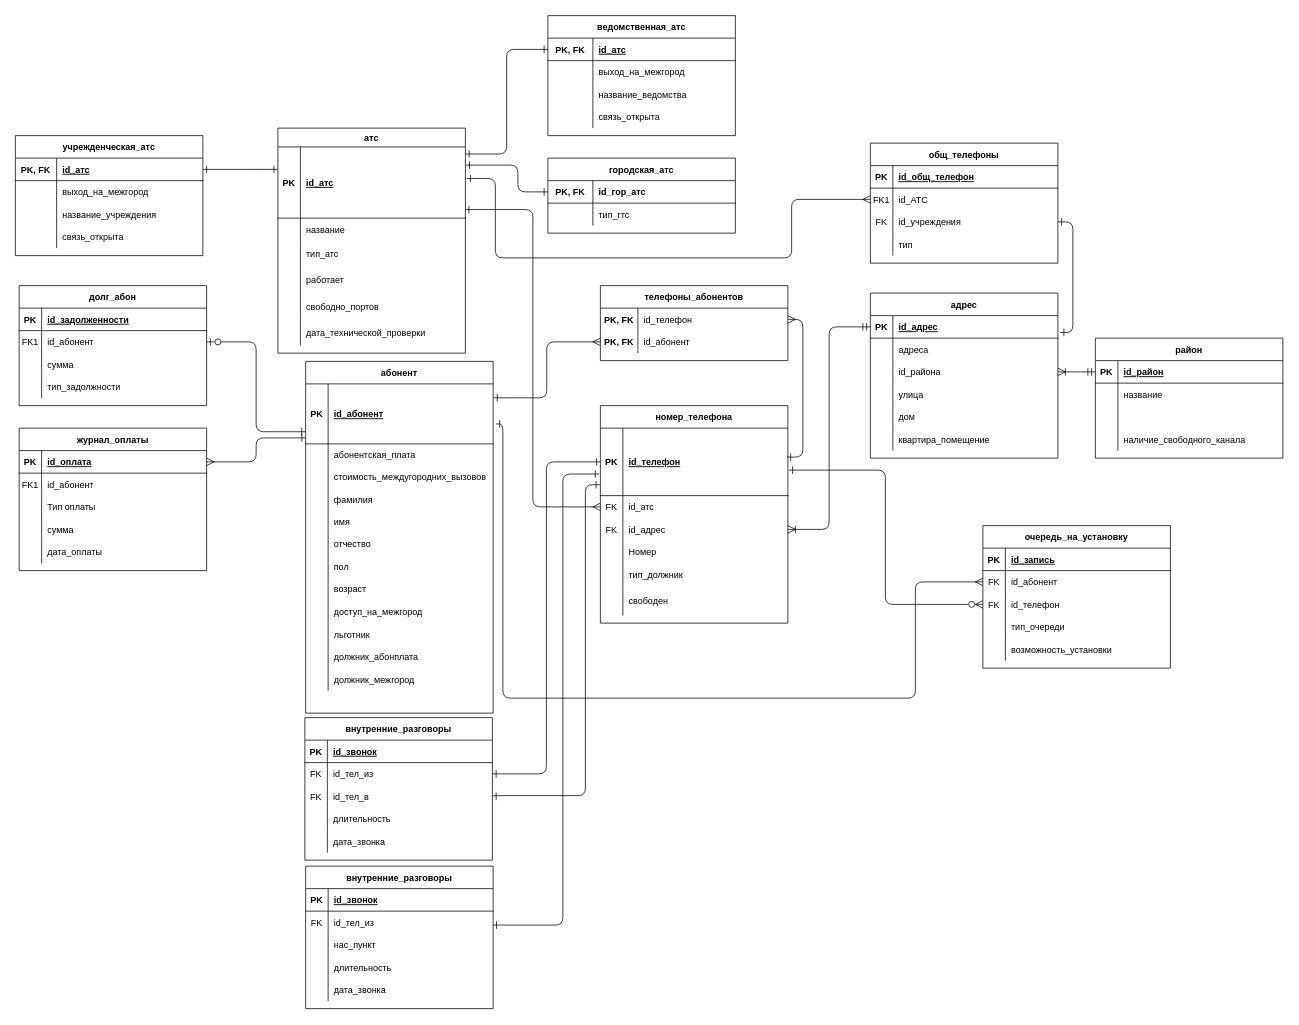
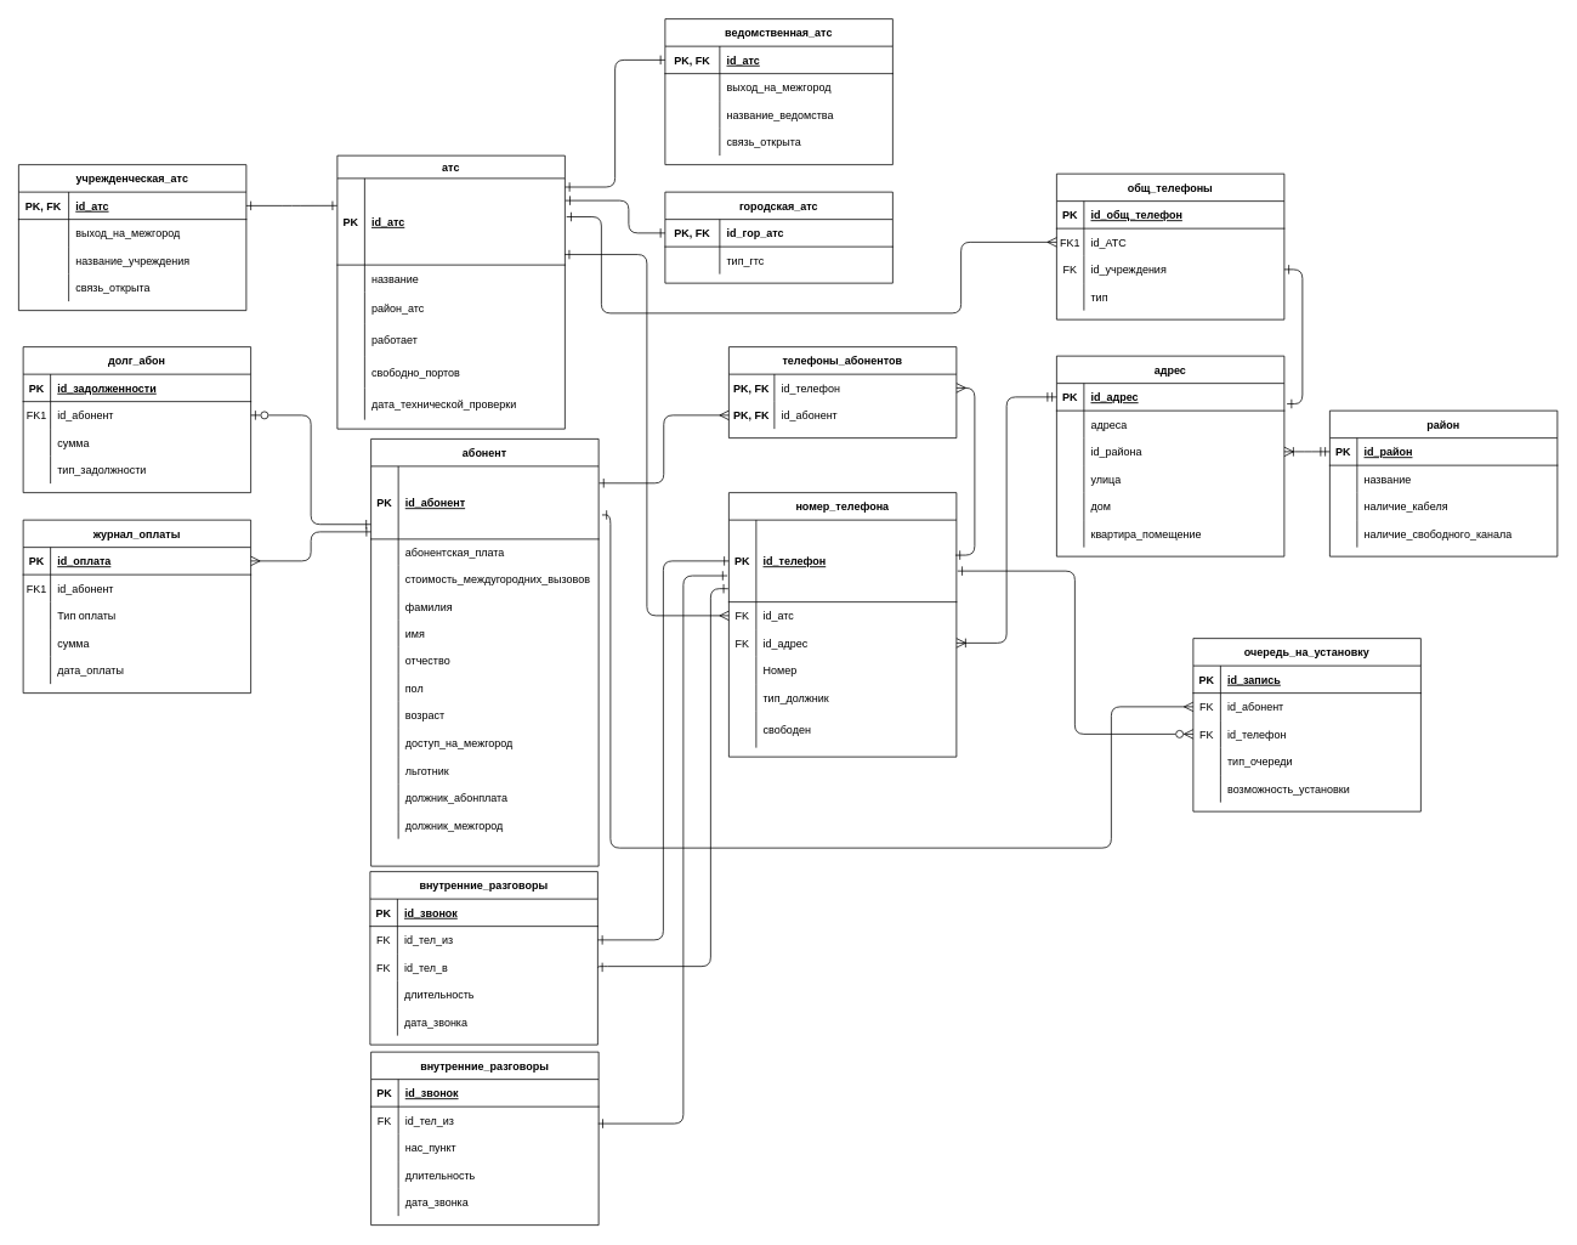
- <mxCell id="81" value="тип_атс" style="shape=partialRectangle;overflow=hidden;connectable=0;fillColor=none;top=0;left=0;bottom=0;right=0;align=left;spacingLeft=6;" parent="79" vertex="1"><mxGeometry x="30" width="220.0" height="35" as="geometry"><mxRectangle width="220.0" height="35" as="alternateBounds" /></mxGeometry></mxCell>
+ <mxCell id="81" value="район_атс" style="shape=partialRectangle;overflow=hidden;connectable=0;fillColor=none;top=0;left=0;bottom=0;right=0;align=left;spacingLeft=6;" parent="79" vertex="1"><mxGeometry x="30" width="220.0" height="35" as="geometry"><mxRectangle width="220.0" height="35" as="alternateBounds" /></mxGeometry></mxCell>
+ <mxCell id="190" value="наличие_кабеля" style="shape=partialRectangle;overflow=hidden;connectable=0;fillColor=none;top=0;left=0;bottom=0;right=0;align=left;spacingLeft=6;" parent="188" vertex="1"><mxGeometry x="30" width="220" height="30" as="geometry"><mxRectangle width="220" height="30" as="alternateBounds" /></mxGeometry></mxCell>
